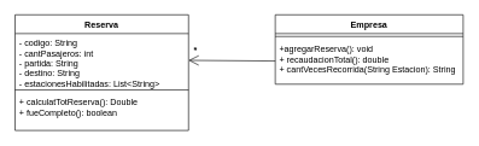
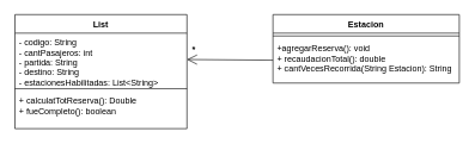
- <mxCell id="5" value="Reserva" style="swimlane;fontStyle=1;align=center;verticalAlign=top;childLayout=stackLayout;horizontal=1;startSize=26;horizontalStack=0;resizeParent=1;resizeParentMax=0;resizeLast=0;collapsible=1;marginBottom=0;" parent="1" vertex="1"><mxGeometry x="20" y="20" width="240" height="160" as="geometry" /></mxCell>
+ <mxCell id="5" value="List" style="swimlane;fontStyle=1;align=center;verticalAlign=top;childLayout=stackLayout;horizontal=1;startSize=26;horizontalStack=0;resizeParent=1;resizeParentMax=0;resizeLast=0;collapsible=1;marginBottom=0;" parent="1" vertex="1"><mxGeometry x="20" y="20" width="240" height="160" as="geometry" /></mxCell>
- <mxCell id="2" value="Empresa" style="swimlane;fontStyle=1;align=center;verticalAlign=top;childLayout=stackLayout;horizontal=1;startSize=26;horizontalStack=0;resizeParent=1;resizeParentMax=0;resizeLast=0;collapsible=1;marginBottom=0;" parent="1" vertex="1"><mxGeometry x="380" y="20" width="260" height="96" as="geometry" /></mxCell>
+ <mxCell id="2" value="Estacion" style="swimlane;fontStyle=1;align=center;verticalAlign=top;childLayout=stackLayout;horizontal=1;startSize=26;horizontalStack=0;resizeParent=1;resizeParentMax=0;resizeLast=0;collapsible=1;marginBottom=0;" parent="1" vertex="1"><mxGeometry x="380" y="20" width="260" height="96" as="geometry" /></mxCell>
